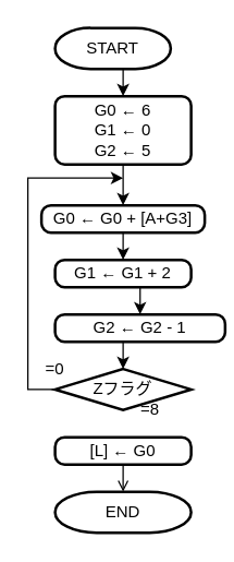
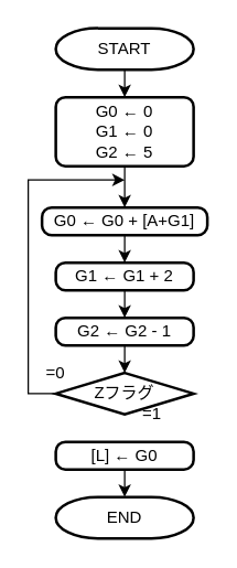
- <mxCell id="3" value="START" style="strokeWidth=2;html=1;shape=mxgraph.flowchart.terminator;whiteSpace=wrap;" parent="1" vertex="1"><mxGeometry x="40" y="20" width="85" height="30" as="geometry" /></mxCell>
+ <mxCell id="3" value="START" style="strokeWidth=2;html=1;shape=mxgraph.flowchart.terminator;whiteSpace=wrap;" parent="1" vertex="1"><mxGeometry x="40" y="20" width="100" height="30" as="geometry" /></mxCell>
- <mxCell id="4" value="G0 ← 6&lt;br&gt;G1 ← 0&lt;br&gt;G2 ← 5" style="rounded=1;whiteSpace=wrap;html=1;absoluteArcSize=1;arcSize=14;strokeWidth=2;" parent="1" vertex="1"><mxGeometry x="40" y="70" width="100" height="50" as="geometry" /></mxCell>
+ <mxCell id="4" value="G0 ← 0&lt;br&gt;G1 ← 0&lt;br&gt;G2 ← 5" style="rounded=1;whiteSpace=wrap;html=1;absoluteArcSize=1;arcSize=14;strokeWidth=2;" parent="1" vertex="1"><mxGeometry x="40" y="70" width="100" height="50" as="geometry" /></mxCell>
- <mxCell id="7" value="G0 ← G0 + [A+G3]" style="rounded=1;whiteSpace=wrap;html=1;absoluteArcSize=1;arcSize=14;strokeWidth=2;" parent="1" vertex="1"><mxGeometry x="30" y="150" width="120" height="20" as="geometry" /></mxCell>
+ <mxCell id="7" value="G0 ← G0 + [A+G1]" style="rounded=1;whiteSpace=wrap;html=1;absoluteArcSize=1;arcSize=14;strokeWidth=2;" parent="1" vertex="1"><mxGeometry x="30" y="150" width="120" height="20" as="geometry" /></mxCell>
- <mxCell id="11" value="G2 ← G2 - 1" style="rounded=1;whiteSpace=wrap;html=1;absoluteArcSize=1;arcSize=14;strokeWidth=2;" parent="1" vertex="1"><mxGeometry x="40" y="230" width="125" height="20" as="geometry" /></mxCell>
+ <mxCell id="11" value="G2 ← G2 - 1" style="rounded=1;whiteSpace=wrap;html=1;absoluteArcSize=1;arcSize=14;strokeWidth=2;" parent="1" vertex="1"><mxGeometry x="40" y="230" width="100" height="20" as="geometry" /></mxCell>
- <mxCell id="15" value="=8" style="text;html=1;strokeColor=none;fillColor=none;align=center;verticalAlign=middle;whiteSpace=wrap;rounded=0;" parent="1" vertex="1"><mxGeometry x="90" y="290" width="40" height="20" as="geometry" /></mxCell>
+ <mxCell id="15" value="=1" style="text;html=1;strokeColor=none;fillColor=none;align=center;verticalAlign=middle;whiteSpace=wrap;rounded=0;" parent="1" vertex="1"><mxGeometry x="90" y="290" width="40" height="20" as="geometry" /></mxCell>
- <mxCell id="17" style="edgeStyle=orthogonalEdgeStyle;rounded=0;orthogonalLoop=1;jettySize=auto;html=1;exitX=0.5;exitY=1;exitDx=0;exitDy=0;entryX=0.5;entryY=0;entryDx=0;entryDy=0;entryPerimeter=0;endArrow=open;" edge="1" parent="1" source="18" target="14"><mxGeometry relative="1" as="geometry" /></mxCell>
+ <mxCell id="17" style="edgeStyle=orthogonalEdgeStyle;rounded=0;orthogonalLoop=1;jettySize=auto;html=1;exitX=0.5;exitY=1;exitDx=0;exitDy=0;entryX=0.5;entryY=0;entryDx=0;entryDy=0;entryPerimeter=0;" edge="1" parent="1" source="18" target="14"><mxGeometry relative="1" as="geometry" /></mxCell>
